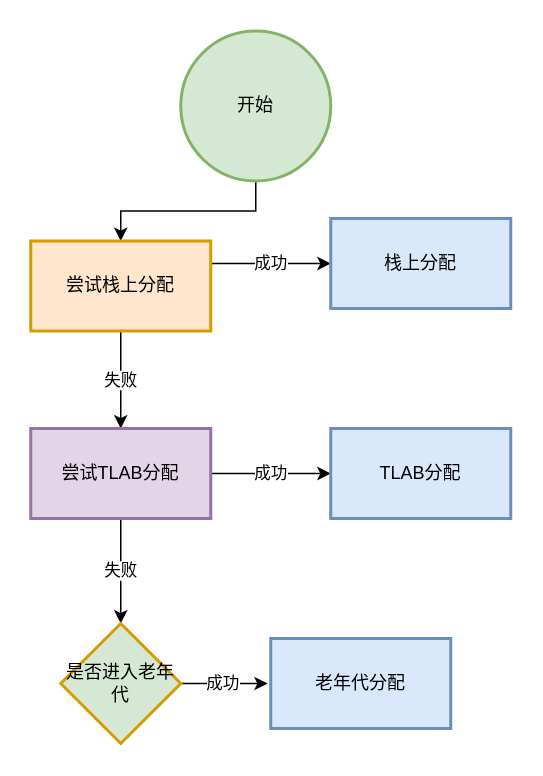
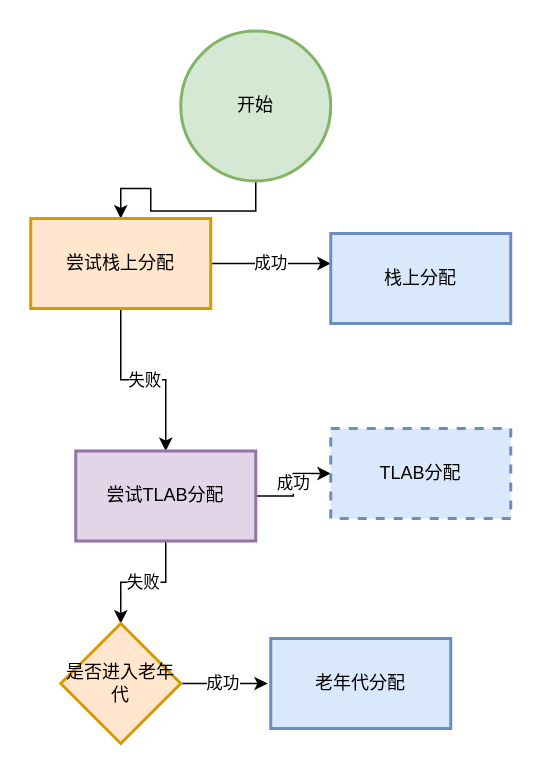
- <mxCell id="7" value="栈上分配" style="whiteSpace=wrap;html=1;strokeWidth=2;fillColor=#dae8fc;strokeColor=#6c8ebf;" vertex="1" parent="1"><mxGeometry x="220" y="145" width="120" height="60" as="geometry" /></mxCell>
+ <mxCell id="7" value="栈上分配" style="whiteSpace=wrap;html=1;strokeWidth=2;fillColor=#dae8fc;strokeColor=#6c8ebf;" vertex="1" parent="1"><mxGeometry x="220" y="155" width="120" height="60" as="geometry" /></mxCell>
- <mxCell id="6" value="尝试栈上分配" style="whiteSpace=wrap;html=1;strokeWidth=2;fillColor=#ffe6cc;strokeColor=#d79b00;" vertex="1" parent="1"><mxGeometry x="20" y="160" width="120" height="60" as="geometry" /></mxCell>
+ <mxCell id="6" value="尝试栈上分配" style="whiteSpace=wrap;html=1;strokeWidth=2;fillColor=#ffe6cc;strokeColor=#d79b00;" vertex="1" parent="1"><mxGeometry x="20" y="145" width="120" height="60" as="geometry" /></mxCell>
- <mxCell id="10" value="尝试TLAB分配" style="whiteSpace=wrap;html=1;strokeWidth=2;fillColor=#e1d5e7;strokeColor=#9673a6;" vertex="1" parent="1"><mxGeometry x="20" y="285" width="120" height="60" as="geometry" /></mxCell>
+ <mxCell id="10" value="尝试TLAB分配" style="whiteSpace=wrap;html=1;strokeWidth=2;fillColor=#e1d5e7;strokeColor=#9673a6;" vertex="1" parent="1"><mxGeometry x="50" y="300" width="120" height="60" as="geometry" /></mxCell>
- <mxCell id="11" value="TLAB分配" style="whiteSpace=wrap;html=1;strokeWidth=2;fillColor=#dae8fc;strokeColor=#6c8ebf;" vertex="1" parent="1"><mxGeometry x="220" y="285" width="120" height="60" as="geometry" /></mxCell>
+ <mxCell id="11" value="TLAB分配" style="whiteSpace=wrap;html=1;strokeWidth=2;fillColor=#dae8fc;strokeColor=#6c8ebf;dashed=1;" vertex="1" parent="1"><mxGeometry x="220" y="285" width="120" height="60" as="geometry" /></mxCell>
- <mxCell id="13" value="是否进入老年代" style="rhombus;whiteSpace=wrap;html=1;strokeWidth=2;fillColor=#d5e8d4;strokeColor=#d79b00;" vertex="1" parent="1"><mxGeometry x="40" y="415" width="80" height="80" as="geometry" /></mxCell>
+ <mxCell id="13" value="是否进入老年代" style="rhombus;whiteSpace=wrap;html=1;strokeWidth=2;fillColor=#ffe6cc;strokeColor=#d79b00;" vertex="1" parent="1"><mxGeometry x="40" y="415" width="80" height="80" as="geometry" /></mxCell>
